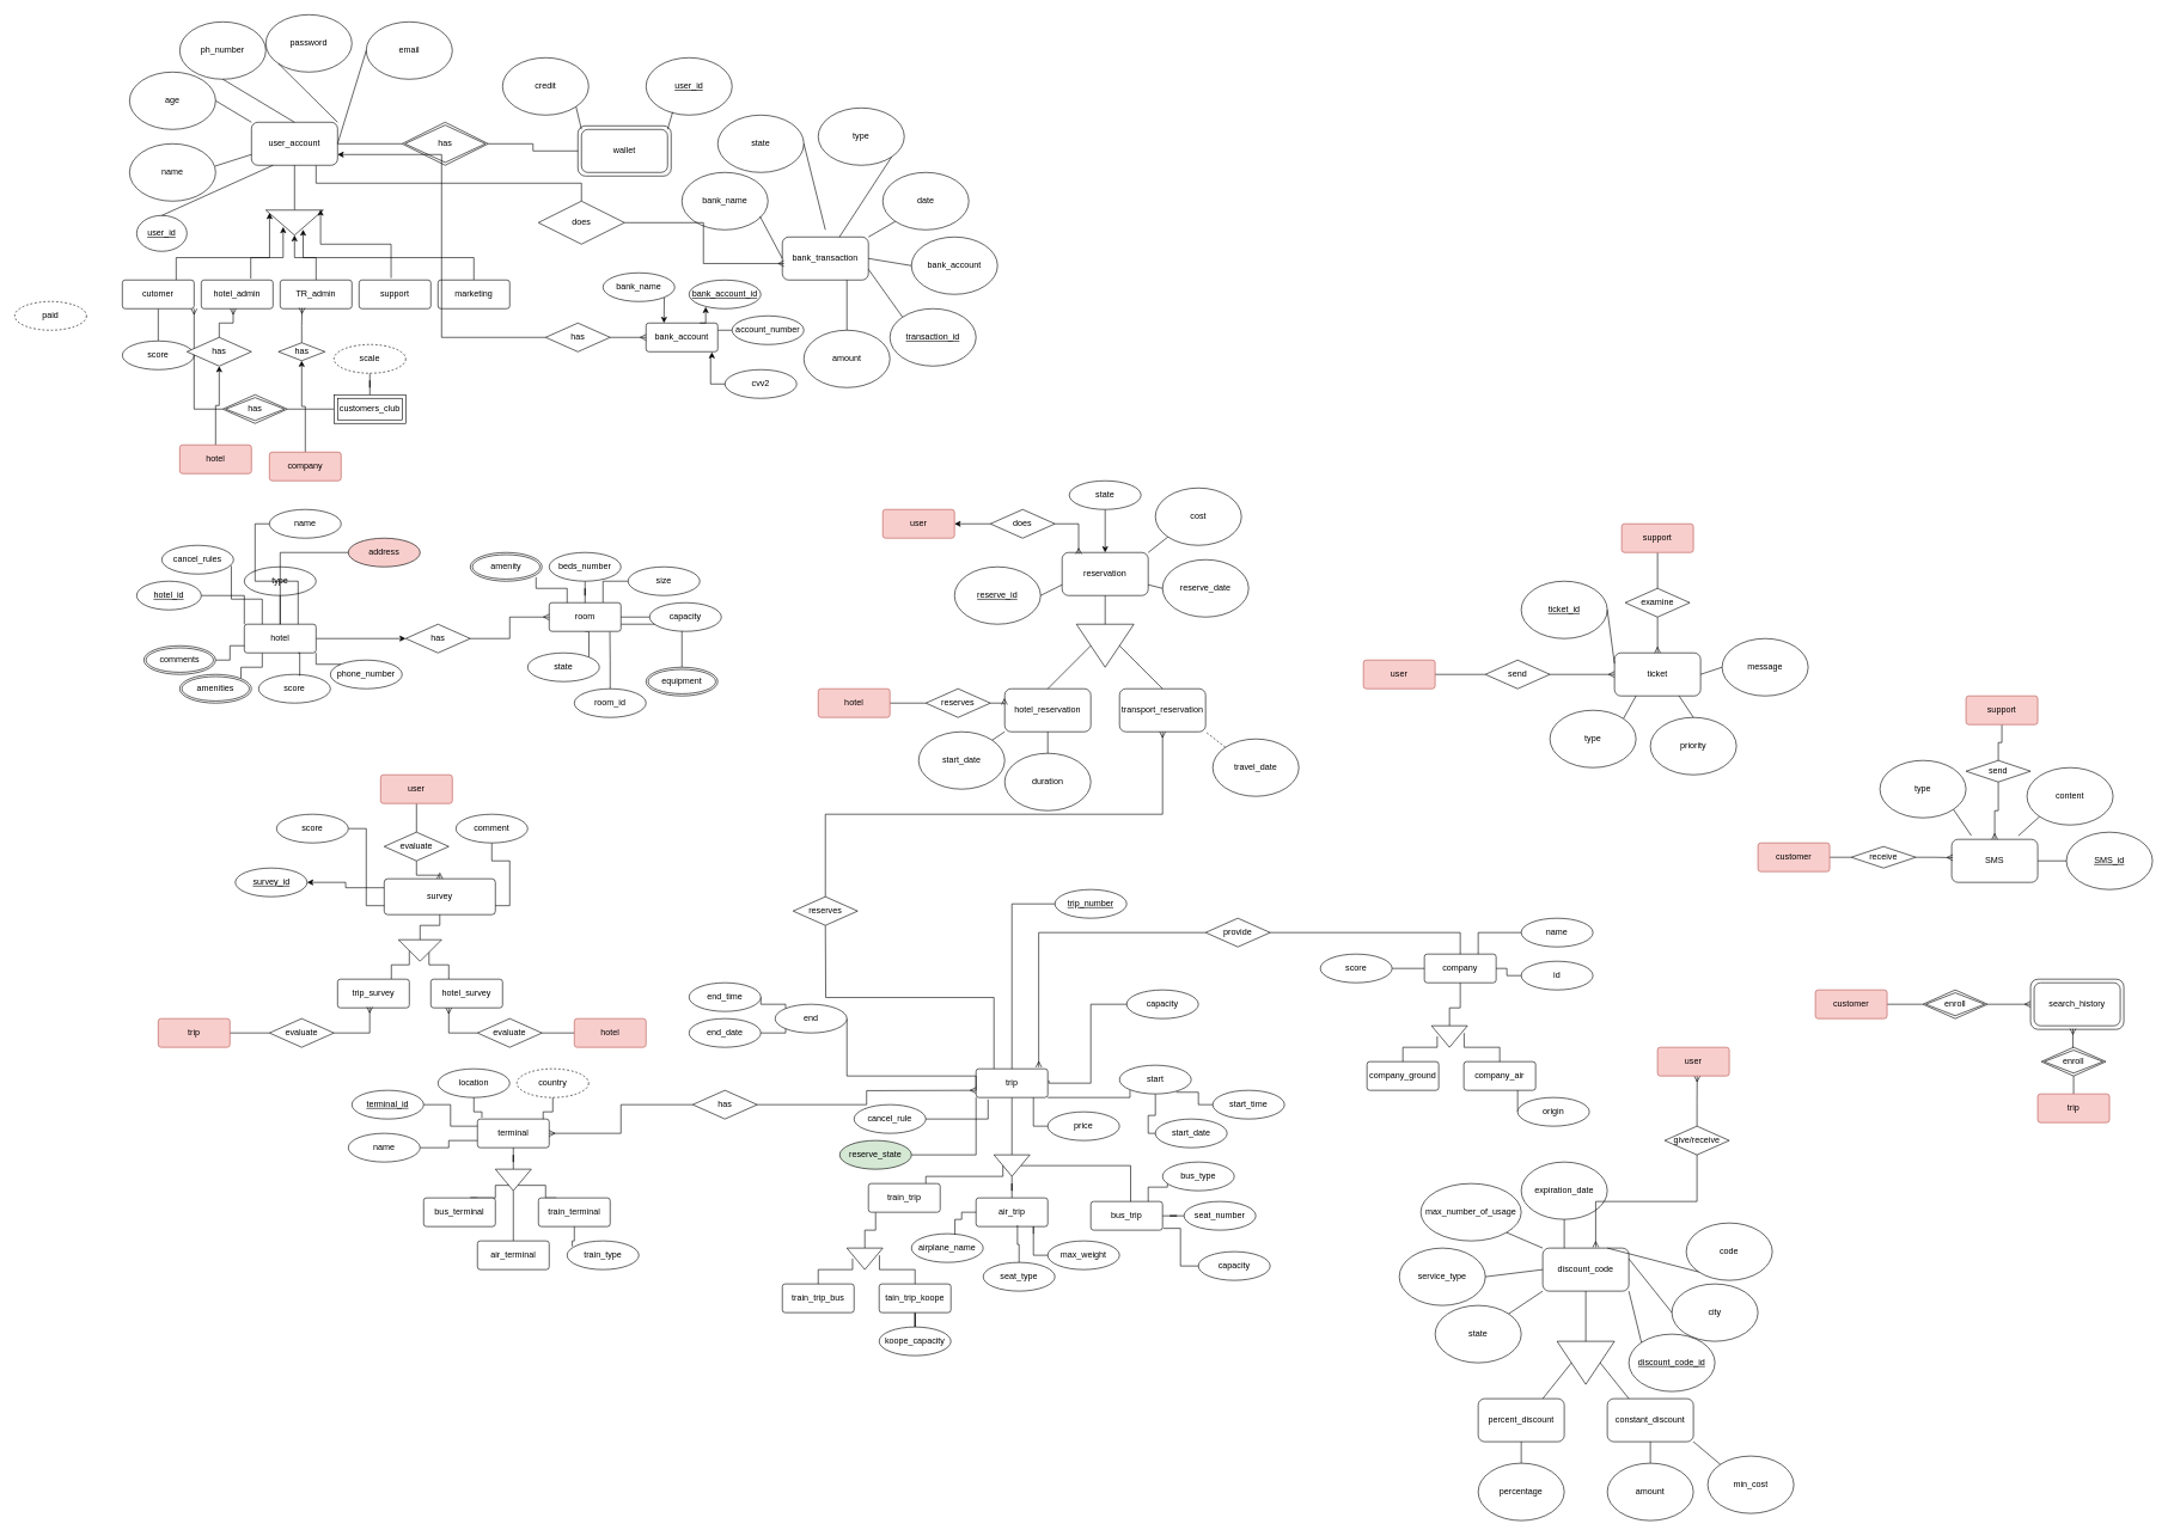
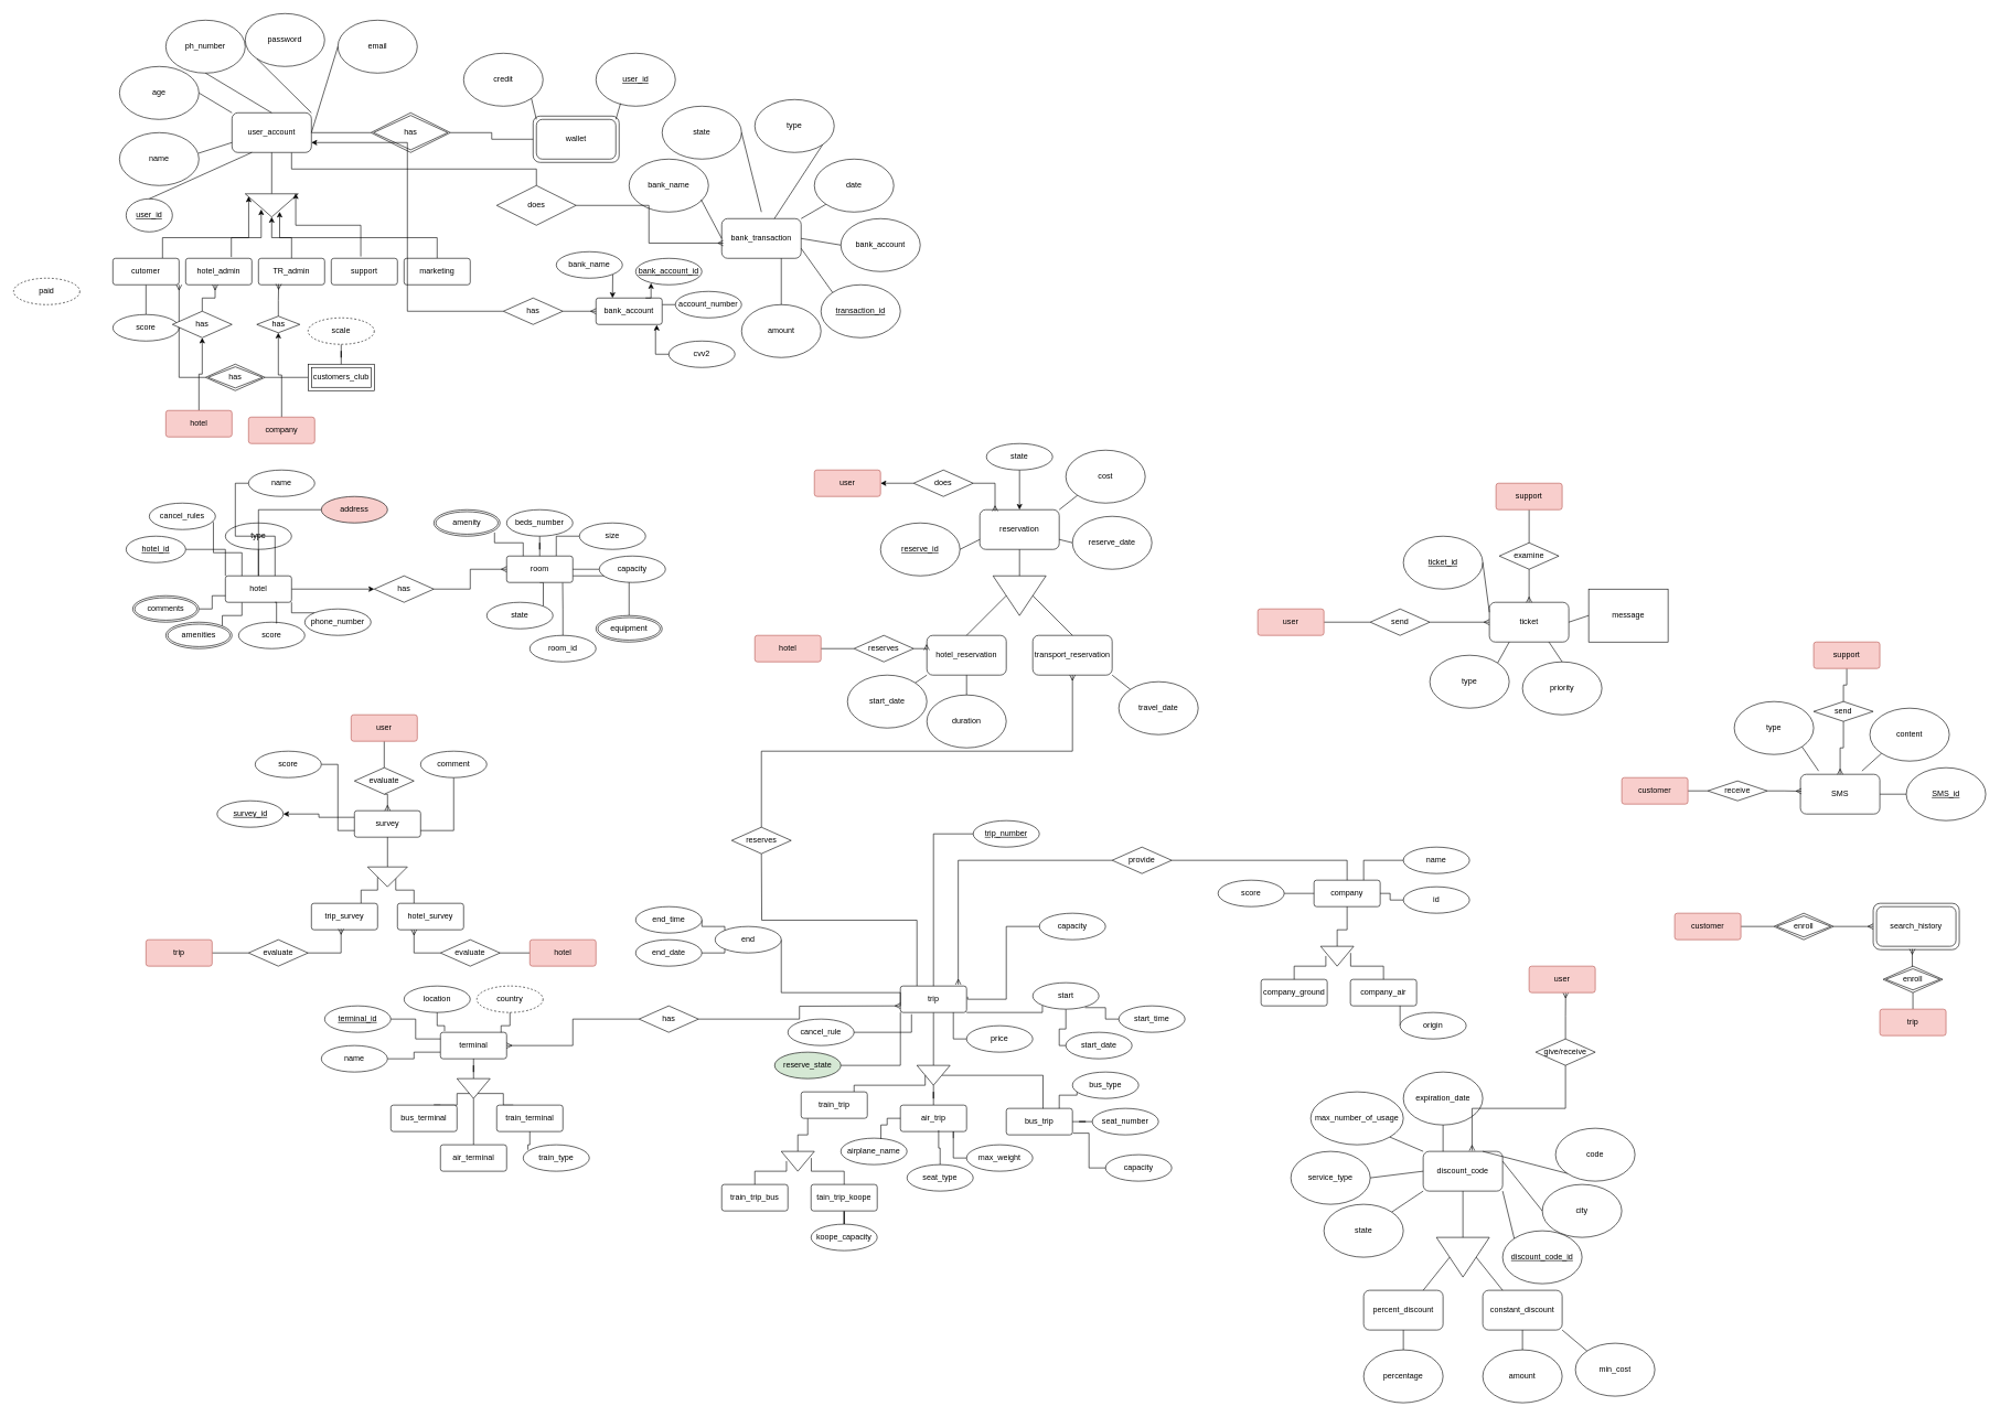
- <mxCell id="293" value="message" style="ellipse;whiteSpace=wrap;html=1;" vertex="1" parent="1"><mxGeometry x="2400" y="890" width="120" height="80" as="geometry" /></mxCell>
+ <mxCell id="293" value="message" style="whiteSpace=wrap;html=1;rounded=0;" vertex="1" parent="1"><mxGeometry x="2400" y="890" width="120" height="80" as="geometry" /></mxCell>
- <mxCell id="129" value="" style="endArrow=none;html=1;rounded=0;entryX=1;entryY=1;entryDx=0;entryDy=0;exitX=0;exitY=0;exitDx=0;exitDy=0;dashed=1;" edge="1" parent="1" source="125" target="117"><mxGeometry width="50" height="50" relative="1" as="geometry"><mxPoint x="1550" y="900" as="sourcePoint" /><mxPoint x="1600" y="850" as="targetPoint" /></mxGeometry></mxCell>
+ <mxCell id="129" value="" style="endArrow=none;html=1;rounded=0;entryX=1;entryY=1;entryDx=0;entryDy=0;exitX=0;exitY=0;exitDx=0;exitDy=0;" edge="1" parent="1" source="125" target="117"><mxGeometry width="50" height="50" relative="1" as="geometry"><mxPoint x="1550" y="900" as="sourcePoint" /><mxPoint x="1600" y="850" as="targetPoint" /></mxGeometry></mxCell>
- <mxCell id="215" value="survey" style="rounded=1;arcSize=10;whiteSpace=wrap;html=1;align=center;" vertex="1" parent="1"><mxGeometry x="535.002" y="1224.998" width="155" height="50" as="geometry" /></mxCell>
+ <mxCell id="215" value="survey" style="rounded=1;arcSize=10;whiteSpace=wrap;html=1;align=center;" vertex="1" parent="1"><mxGeometry x="535.002" y="1224.998" width="100" height="40" as="geometry" /></mxCell>
